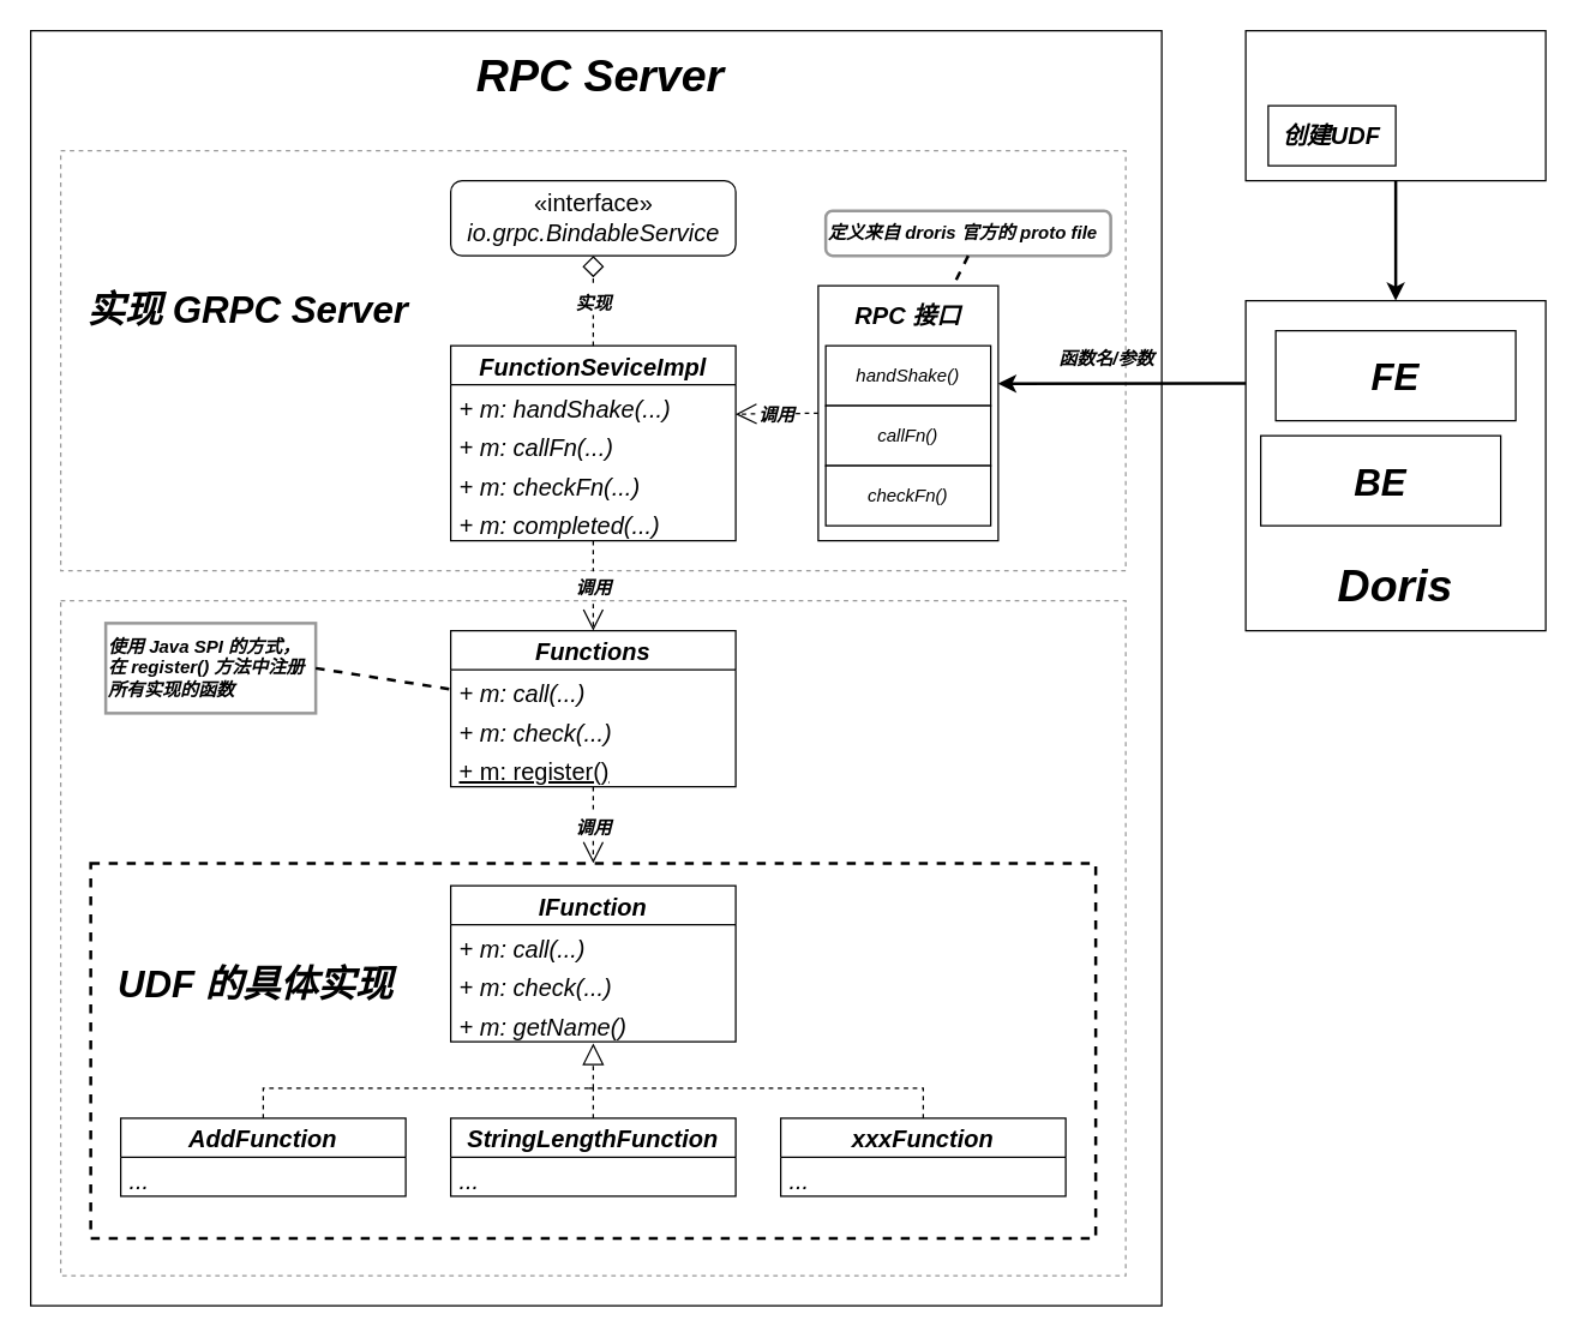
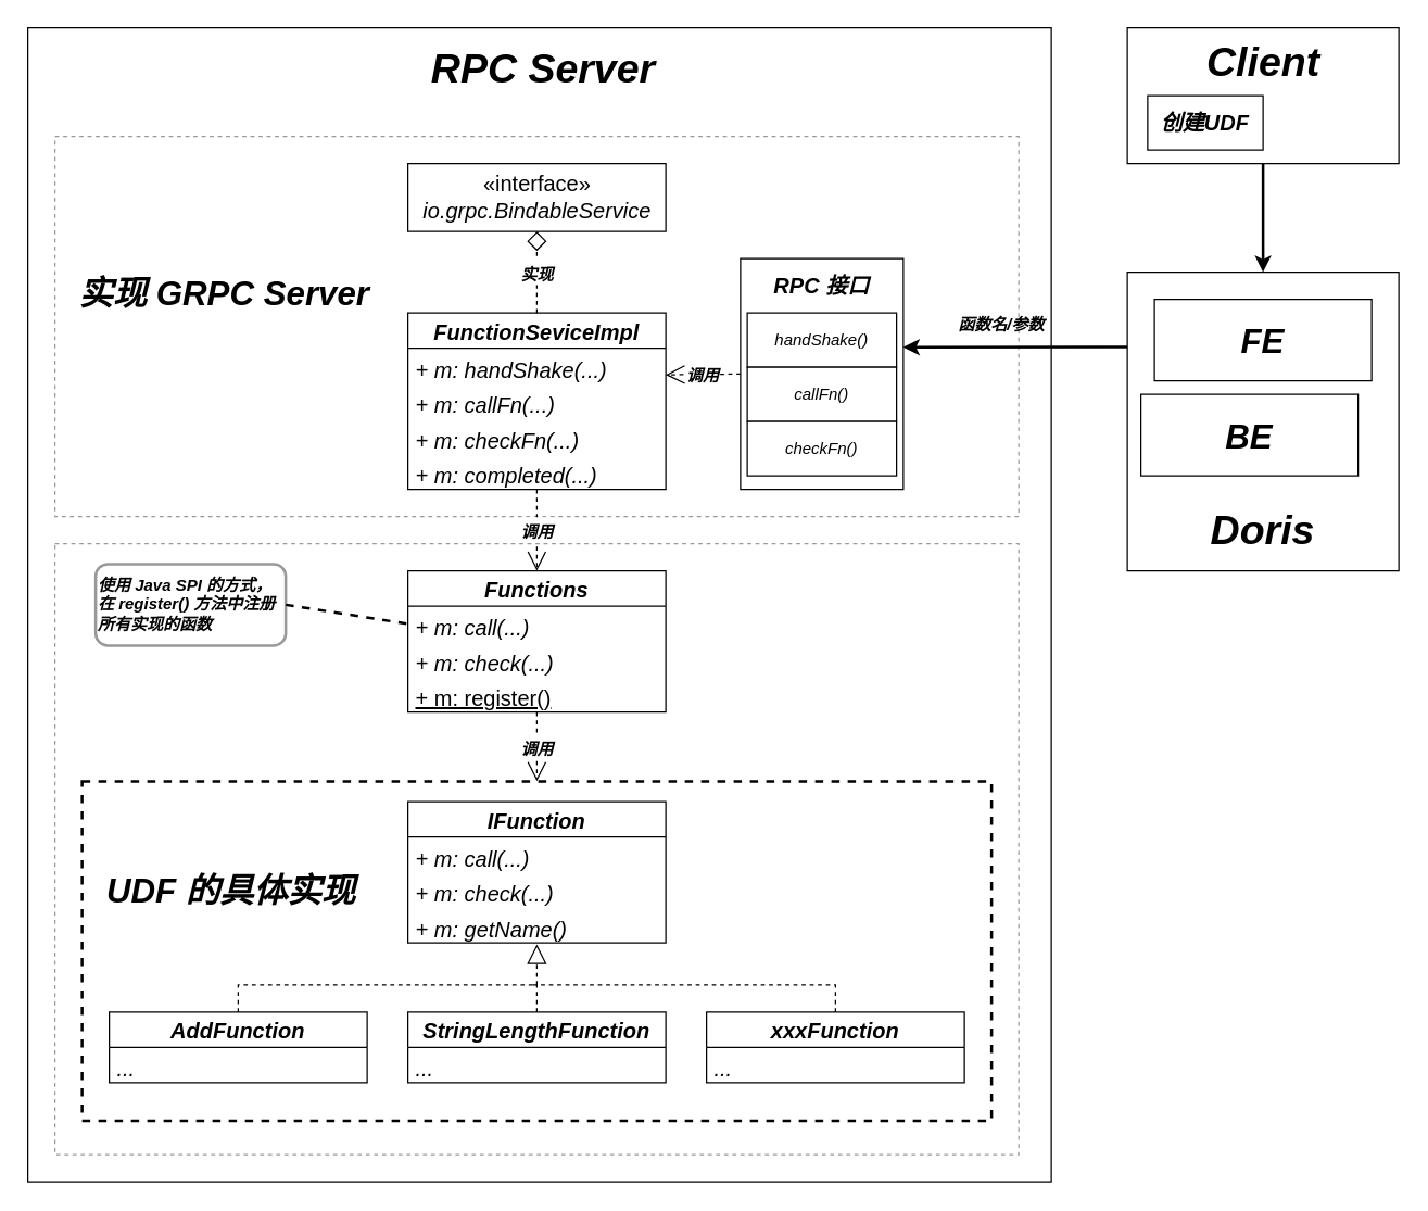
+ <mxCell id="46" value="&lt;font size=&quot;1&quot;&gt;&lt;i&gt;&lt;b style=&quot;font-size: 30px&quot;&gt;Client&lt;/b&gt;&lt;/i&gt;&lt;/font&gt;" style="rounded=0;whiteSpace=wrap;html=1;strokeColor=none;" vertex="1" parent="1"><mxGeometry x="887.5" y="30" width="85" height="30" as="geometry" /></mxCell>
- <mxCell id="23" value="«interface»&lt;br&gt;&lt;i&gt;io.grpc.BindableService&lt;/i&gt;" style="html=1;fontSize=16;strokeColor=#000000;strokeWidth=1;fillColor=none;rounded=1;" vertex="1" parent="1"><mxGeometry x="300" y="120" width="190" height="50" as="geometry" /></mxCell>
+ <mxCell id="23" value="«interface»&lt;br&gt;&lt;i&gt;io.grpc.BindableService&lt;/i&gt;" style="html=1;rounded=0;fontSize=16;strokeColor=#000000;strokeWidth=1;fillColor=none;" vertex="1" parent="1"><mxGeometry x="300" y="120" width="190" height="50" as="geometry" /></mxCell>
- <mxCell id="53" value="&lt;b&gt;&lt;i&gt;定义来自 droris 官方的 proto file&lt;/i&gt;&lt;/b&gt;" style="rounded=1;whiteSpace=wrap;html=1;labelBackgroundColor=none;fontSize=12;strokeColor=#999999;strokeWidth=2;fillColor=default;align=left;" vertex="1" parent="1"><mxGeometry x="550" y="140" width="190" height="30" as="geometry" /></mxCell>
- <mxCell id="54" value="" style="endArrow=none;html=1;rounded=0;dashed=1;fontSize=12;strokeWidth=2;exitX=0.5;exitY=1;exitDx=0;exitDy=0;entryX=0.75;entryY=0;entryDx=0;entryDy=0;endFill=0;" edge="1" parent="1" source="53" target="15"><mxGeometry width="50" height="50" relative="1" as="geometry"><mxPoint x="220" y="455" as="sourcePoint" /><mxPoint x="310" y="469" as="targetPoint" /></mxGeometry></mxCell>
- <mxCell id="48" value="&lt;font size=&quot;1&quot;&gt;&lt;i&gt;&lt;b style=&quot;font-size: 25px&quot;&gt;实现 GRPC Server&lt;/b&gt;&lt;/i&gt;&lt;/font&gt;" style="rounded=0;whiteSpace=wrap;html=1;strokeColor=none;fillColor=none;" vertex="1" parent="1"><mxGeometry x="50" y="190" width="230" height="30" as="geometry" /></mxCell>
+ <mxCell id="48" value="&lt;font size=&quot;1&quot;&gt;&lt;i&gt;&lt;b style=&quot;font-size: 25px&quot;&gt;实现 GRPC Server&lt;/b&gt;&lt;/i&gt;&lt;/font&gt;" style="rounded=0;whiteSpace=wrap;html=1;strokeColor=none;fillColor=none;" vertex="1" parent="1"><mxGeometry x="50" y="200" width="230" height="30" as="geometry" /></mxCell>
- <mxCell id="51" value="&lt;b&gt;&lt;i&gt;使用 Java SPI 的方式，在 register() 方法中注册所有实现的函数&lt;/i&gt;&lt;/b&gt;" style="whiteSpace=wrap;html=1;labelBackgroundColor=none;fontSize=12;strokeColor=#999999;strokeWidth=2;fillColor=default;align=left;rounded=0;" vertex="1" parent="1"><mxGeometry x="70" y="415" width="140" height="60" as="geometry" /></mxCell>
+ <mxCell id="51" value="&lt;b&gt;&lt;i&gt;使用 Java SPI 的方式，在 register() 方法中注册所有实现的函数&lt;/i&gt;&lt;/b&gt;" style="rounded=1;whiteSpace=wrap;html=1;labelBackgroundColor=none;fontSize=12;strokeColor=#999999;strokeWidth=2;fillColor=default;align=left;" vertex="1" parent="1"><mxGeometry x="70" y="415" width="140" height="60" as="geometry" /></mxCell>
